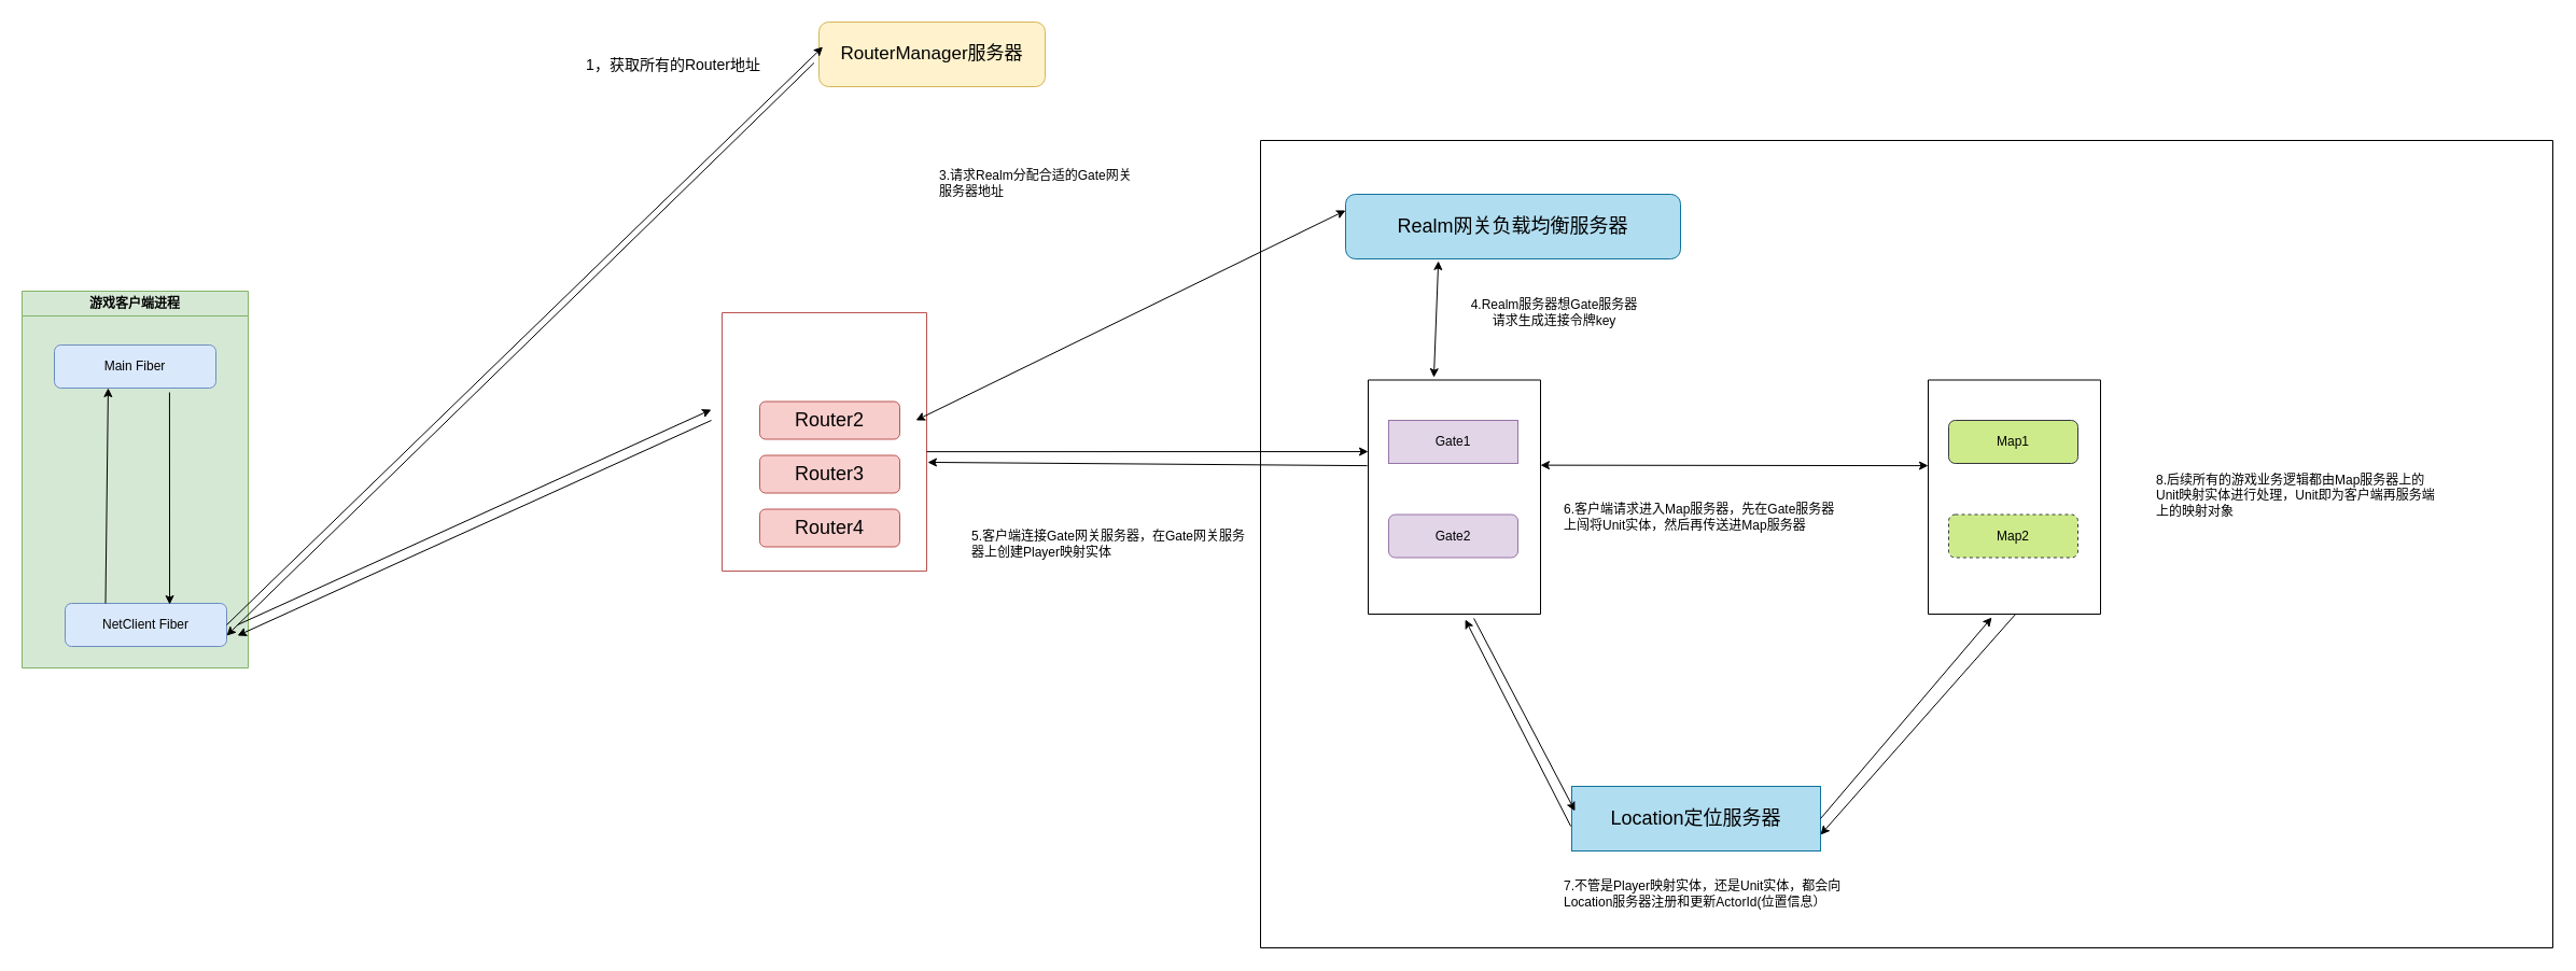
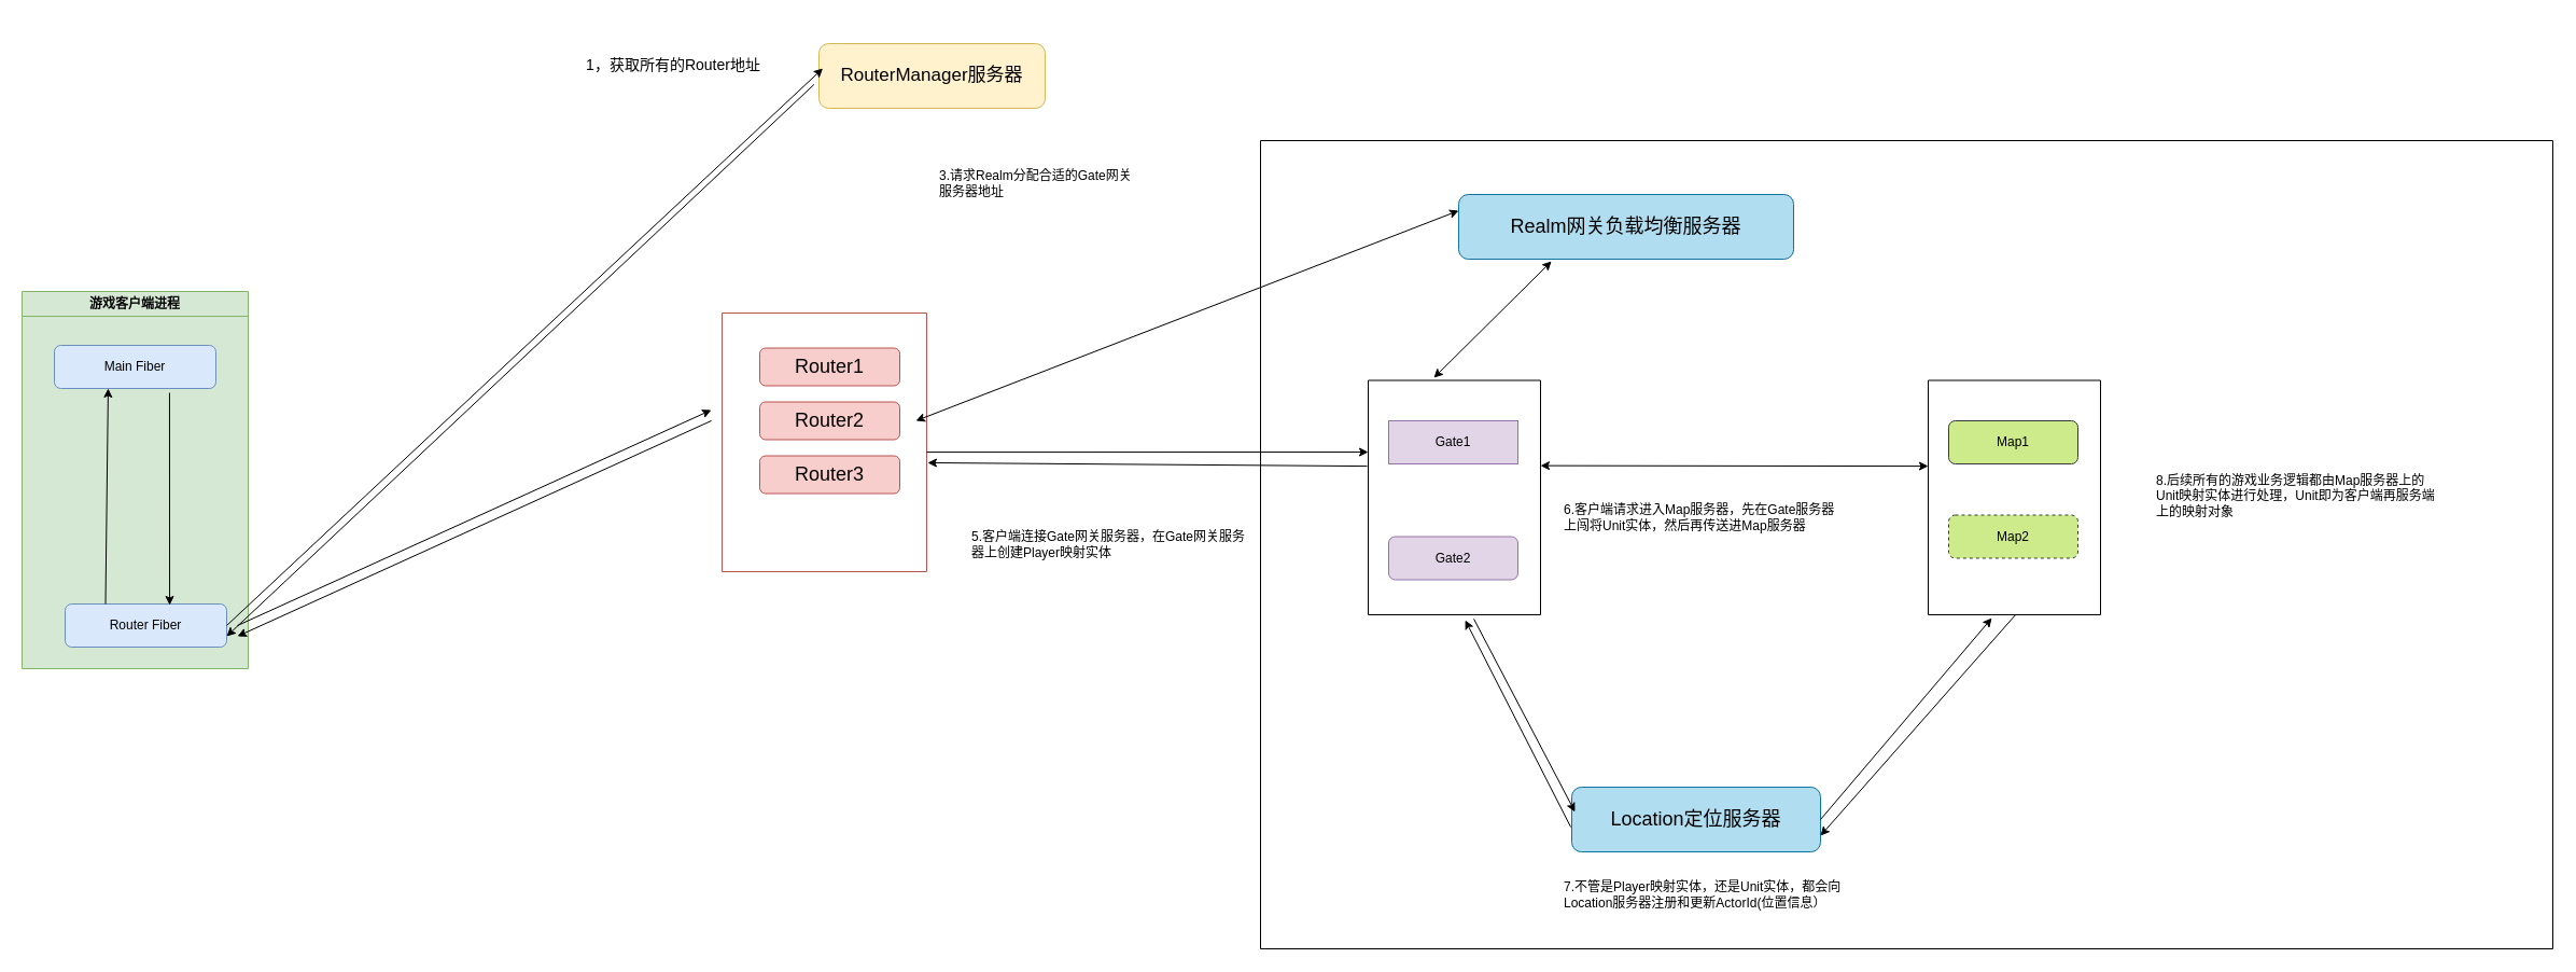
- <mxCell id="7" value="RouterManager服务器" style="rounded=1;whiteSpace=wrap;html=1;fontSize=17;fillColor=#fff2cc;strokeColor=#d6b656;" vertex="1" parent="1"><mxGeometry x="760" y="20" width="210" height="60" as="geometry" /></mxCell>
+ <mxCell id="7" value="RouterManager服务器" style="rounded=1;whiteSpace=wrap;html=1;fontSize=17;fillColor=#fff2cc;strokeColor=#d6b656;" vertex="1" parent="1"><mxGeometry x="760" y="40" width="210" height="60" as="geometry" /></mxCell>
- <mxCell id="19" value="Realm网关负载均衡服务器" style="rounded=1;whiteSpace=wrap;html=1;fontSize=18;fillColor=#b1ddf0;strokeColor=#10739e;" vertex="1" parent="18"><mxGeometry x="79" y="50" width="311" height="60" as="geometry" /></mxCell>
+ <mxCell id="19" value="Realm网关负载均衡服务器" style="rounded=1;whiteSpace=wrap;html=1;fontSize=18;fillColor=#b1ddf0;strokeColor=#10739e;" vertex="1" parent="18"><mxGeometry x="184" y="50" width="311" height="60" as="geometry" /></mxCell>
- <mxCell id="26" value="4.Realm服务器想Gate服务器请求生成连接令牌key" style="text;html=1;align=center;verticalAlign=middle;whiteSpace=wrap;rounded=0;" vertex="1" parent="18"><mxGeometry x="190" y="140" width="165.5" height="40" as="geometry" /></mxCell>
+ <mxCell id="12" value="Router1" style="rounded=1;whiteSpace=wrap;html=1;fillColor=#f8cecc;strokeColor=#b85450;fontSize=18;" vertex="1" parent="11"><mxGeometry x="35" y="32.5" width="130" height="35" as="geometry" /></mxCell>
- <mxCell id="15" value="Router4" style="rounded=1;whiteSpace=wrap;html=1;fillColor=#f8cecc;strokeColor=#b85450;fontSize=18;" vertex="1" parent="11"><mxGeometry x="35" y="182.5" width="130" height="35" as="geometry" /></mxCell>
- <mxCell id="22" value="Gate2" style="rounded=1;whiteSpace=wrap;html=1;fillColor=#e1d5e7;strokeColor=#9673a6;" vertex="1" parent="20"><mxGeometry x="19" y="125" width="120" height="40" as="geometry" /></mxCell>
+ <mxCell id="22" value="Gate2" style="rounded=1;whiteSpace=wrap;html=1;fillColor=#e1d5e7;strokeColor=#9673a6;" vertex="1" parent="20"><mxGeometry x="19" y="145" width="120" height="40" as="geometry" /></mxCell>
- <mxCell id="4" value="NetClient Fiber" style="rounded=1;whiteSpace=wrap;html=1;fillColor=#dae8fc;strokeColor=#6c8ebf;" vertex="1" parent="2"><mxGeometry x="40" y="290" width="150" height="40" as="geometry" /></mxCell>
+ <mxCell id="4" value="Router Fiber" style="rounded=1;whiteSpace=wrap;html=1;fillColor=#dae8fc;strokeColor=#6c8ebf;" vertex="1" parent="2"><mxGeometry x="40" y="290" width="150" height="40" as="geometry" /></mxCell>
- <mxCell id="30" value="Location定位服务器" style="whiteSpace=wrap;html=1;fontSize=18;fillColor=#b1ddf0;strokeColor=#10739e;rounded=0;" vertex="1" parent="18"><mxGeometry x="289" y="600" width="231" height="60" as="geometry" /></mxCell>
+ <mxCell id="30" value="Location定位服务器" style="rounded=1;whiteSpace=wrap;html=1;fontSize=18;fillColor=#b1ddf0;strokeColor=#10739e;" vertex="1" parent="18"><mxGeometry x="289" y="600" width="231" height="60" as="geometry" /></mxCell>
